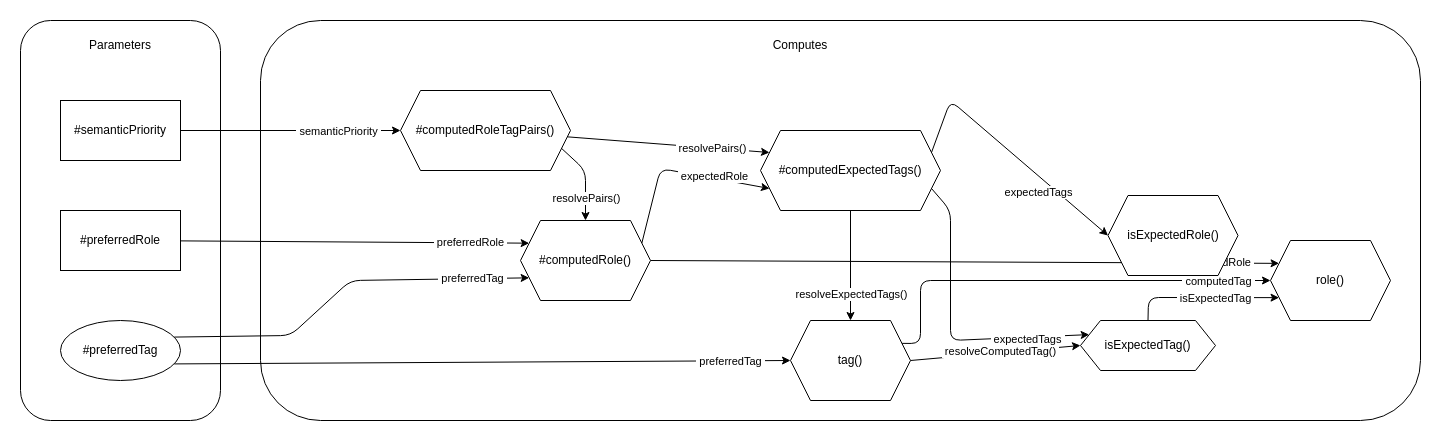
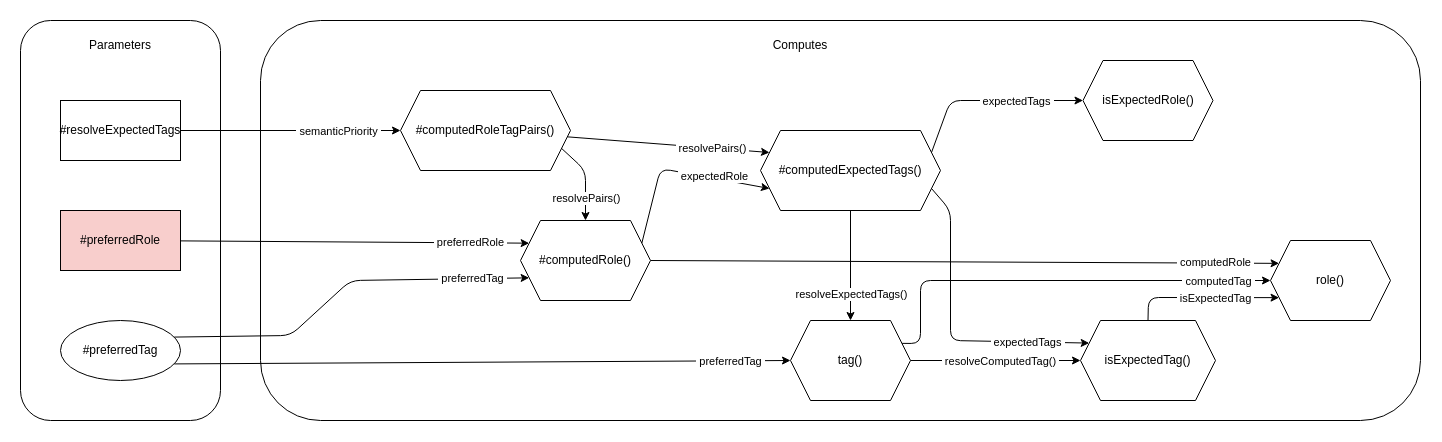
- <mxCell id="6" value="#semanticPriority" style="rounded=0;whiteSpace=wrap;html=1;" parent="1" vertex="1"><mxGeometry x="60" y="100" width="120" height="60" as="geometry" /></mxCell>
+ <mxCell id="6" value="#resolveExpectedTags" style="rounded=0;whiteSpace=wrap;html=1;" parent="1" vertex="1"><mxGeometry x="60" y="100" width="120" height="60" as="geometry" /></mxCell>
- <mxCell id="37" value="isExpectedRole()" style="shape=hexagon;perimeter=hexagonPerimeter2;whiteSpace=wrap;html=1;fixedSize=1;" parent="1" vertex="1"><mxGeometry x="1107.5" y="195" width="130" height="80" as="geometry" /></mxCell>
+ <mxCell id="37" value="isExpectedRole()" style="shape=hexagon;perimeter=hexagonPerimeter2;whiteSpace=wrap;html=1;fixedSize=1;" parent="1" vertex="1"><mxGeometry x="1082.5" y="60" width="130" height="80" as="geometry" /></mxCell>
- <mxCell id="9" value="#preferredRole" style="rounded=0;whiteSpace=wrap;html=1;" parent="1" vertex="1"><mxGeometry x="60" y="210" width="120" height="60" as="geometry" /></mxCell>
+ <mxCell id="9" value="#preferredRole" style="rounded=0;whiteSpace=wrap;html=1;fillColor=#f8cecc;" parent="1" vertex="1"><mxGeometry x="60" y="210" width="120" height="60" as="geometry" /></mxCell>
- <mxCell id="40" value="isExpectedTag()" style="shape=hexagon;perimeter=hexagonPerimeter2;whiteSpace=wrap;html=1;fixedSize=1;" parent="1" vertex="1"><mxGeometry x="1080" y="320" width="135" height="50" as="geometry" /></mxCell>
+ <mxCell id="40" value="isExpectedTag()" style="shape=hexagon;perimeter=hexagonPerimeter2;whiteSpace=wrap;html=1;fixedSize=1;" parent="1" vertex="1"><mxGeometry x="1080" y="320" width="135" height="80" as="geometry" /></mxCell>
